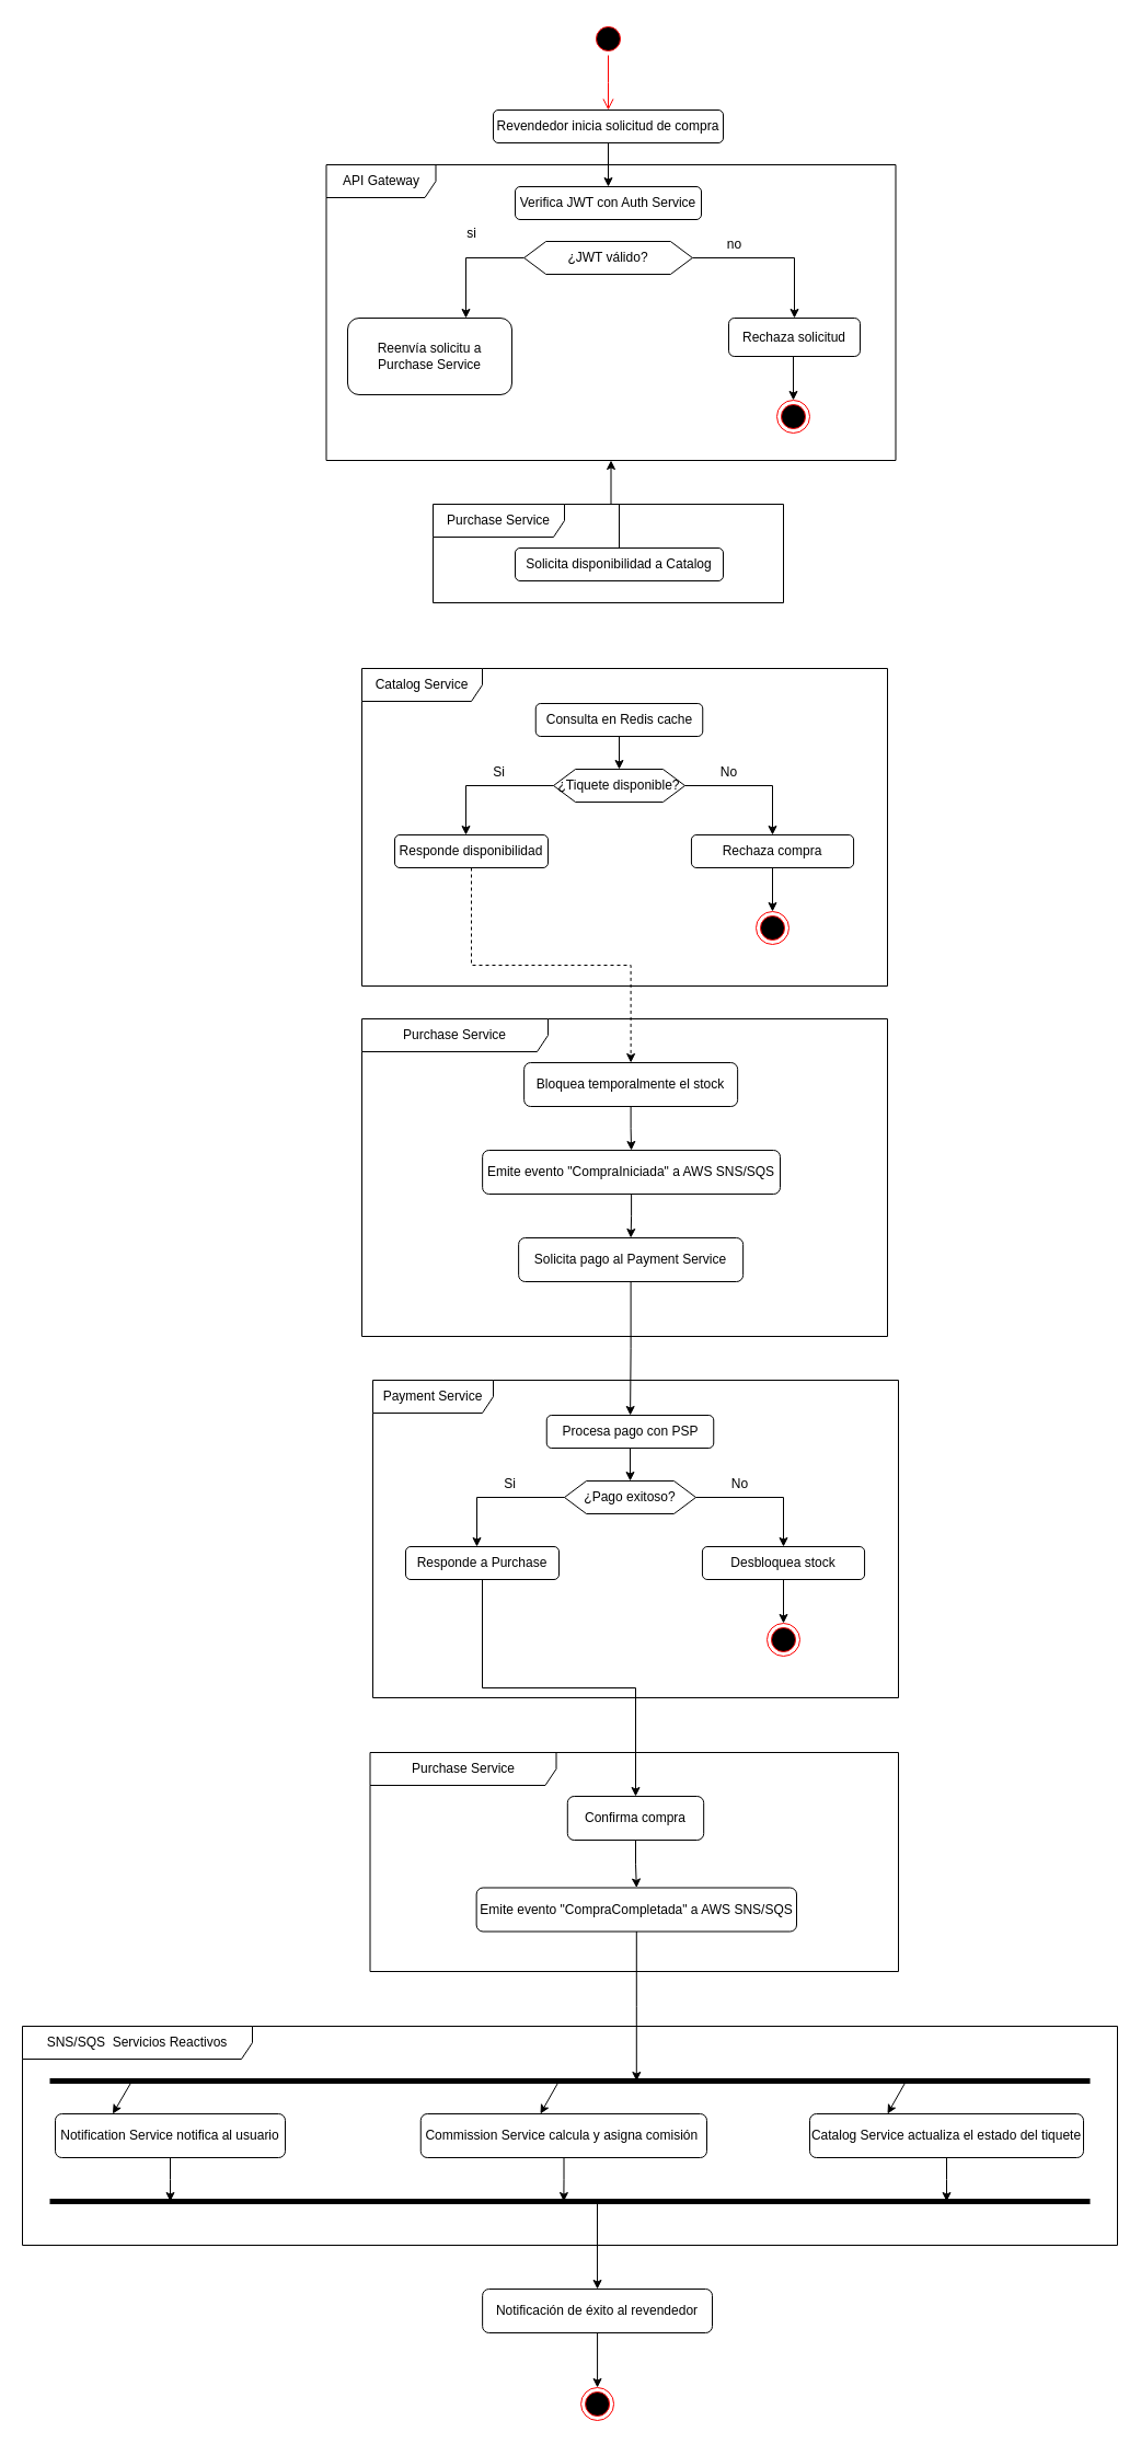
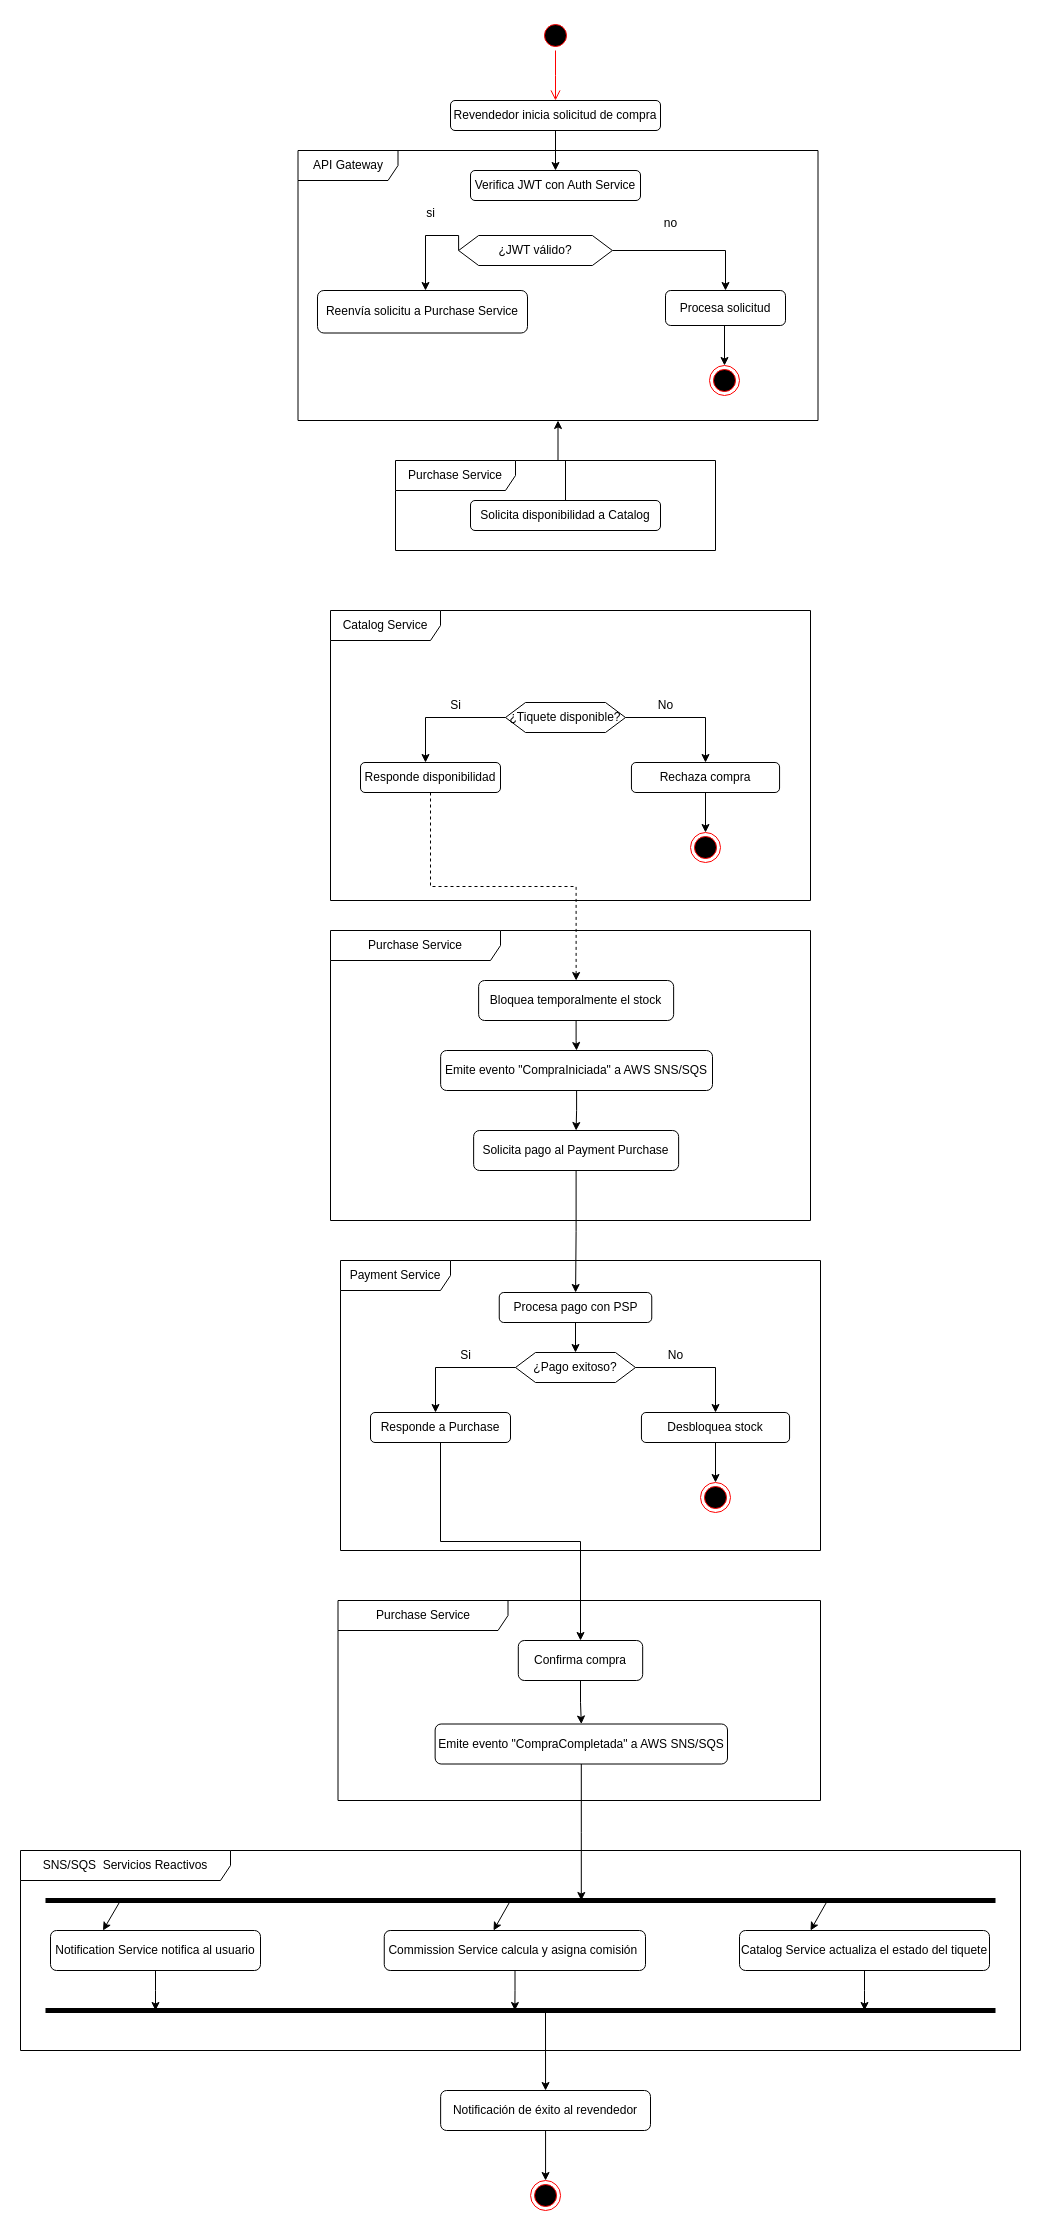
- <mxCell id="25" value="¿JWT válido?" style="shape=hexagon;perimeter=hexagonPerimeter2;whiteSpace=wrap;html=1;fixedSize=1;" vertex="1" parent="1"><mxGeometry x="478.13" y="220" width="153.75" height="30" as="geometry" /></mxCell>
+ <mxCell id="25" value="¿JWT válido?" style="shape=hexagon;perimeter=hexagonPerimeter2;whiteSpace=wrap;html=1;fixedSize=1;" vertex="1" parent="1"><mxGeometry x="458.13" y="235" width="153.75" height="30" as="geometry" /></mxCell>
- <mxCell id="26" value="Rechaza solicitud" style="rounded=1;whiteSpace=wrap;html=1;" vertex="1" parent="1"><mxGeometry x="665" y="290" width="120" height="35" as="geometry" /></mxCell>
+ <mxCell id="26" value="Procesa solicitud" style="rounded=1;whiteSpace=wrap;html=1;" vertex="1" parent="1"><mxGeometry x="665" y="290" width="120" height="35" as="geometry" /></mxCell>
- <mxCell id="27" value="Reenvía solicitu a Purchase Service" style="rounded=1;whiteSpace=wrap;html=1;" vertex="1" parent="1"><mxGeometry x="316.99" y="290" width="150" height="70" as="geometry" /></mxCell>
+ <mxCell id="27" value="Reenvía solicitu a Purchase Service" style="rounded=1;whiteSpace=wrap;html=1;" vertex="1" parent="1"><mxGeometry x="316.99" y="290" width="210.01" height="42.5" as="geometry" /></mxCell>
- <mxCell id="12" value="Consulta en Redis cache" style="rounded=1;whiteSpace=wrap;html=1;" parent="1" vertex="1"><mxGeometry x="488.75" y="642" width="152.5" height="30" as="geometry" /></mxCell>
- <mxCell id="17" value="" style="endArrow=classic;html=1;rounded=0;exitX=0.5;exitY=1;exitDx=0;exitDy=0;entryX=0.5;entryY=0;entryDx=0;entryDy=0;" parent="1" source="12" target="13" edge="1"><mxGeometry width="50" height="50" relative="1" as="geometry"><mxPoint x="325" y="872" as="sourcePoint" /><mxPoint x="375" y="822" as="targetPoint" /></mxGeometry></mxCell>
- <mxCell id="36" value="Bloquea temporalmente el stock" style="rounded=1;whiteSpace=wrap;html=1;" vertex="1" parent="1"><mxGeometry x="478.13" y="970" width="195" height="40" as="geometry" /></mxCell>
+ <mxCell id="36" value="Bloquea temporalmente el stock" style="rounded=1;whiteSpace=wrap;html=1;" vertex="1" parent="1"><mxGeometry x="478.13" y="980" width="195" height="40" as="geometry" /></mxCell>
- <mxCell id="40" value="Solicita pago al Payment Service" style="rounded=1;whiteSpace=wrap;html=1;" vertex="1" parent="1"><mxGeometry x="473.13" y="1130" width="205" height="40" as="geometry" /></mxCell>
+ <mxCell id="40" value="Solicita pago al Payment Purchase" style="rounded=1;whiteSpace=wrap;html=1;" vertex="1" parent="1"><mxGeometry x="473.13" y="1130" width="205" height="40" as="geometry" /></mxCell>
